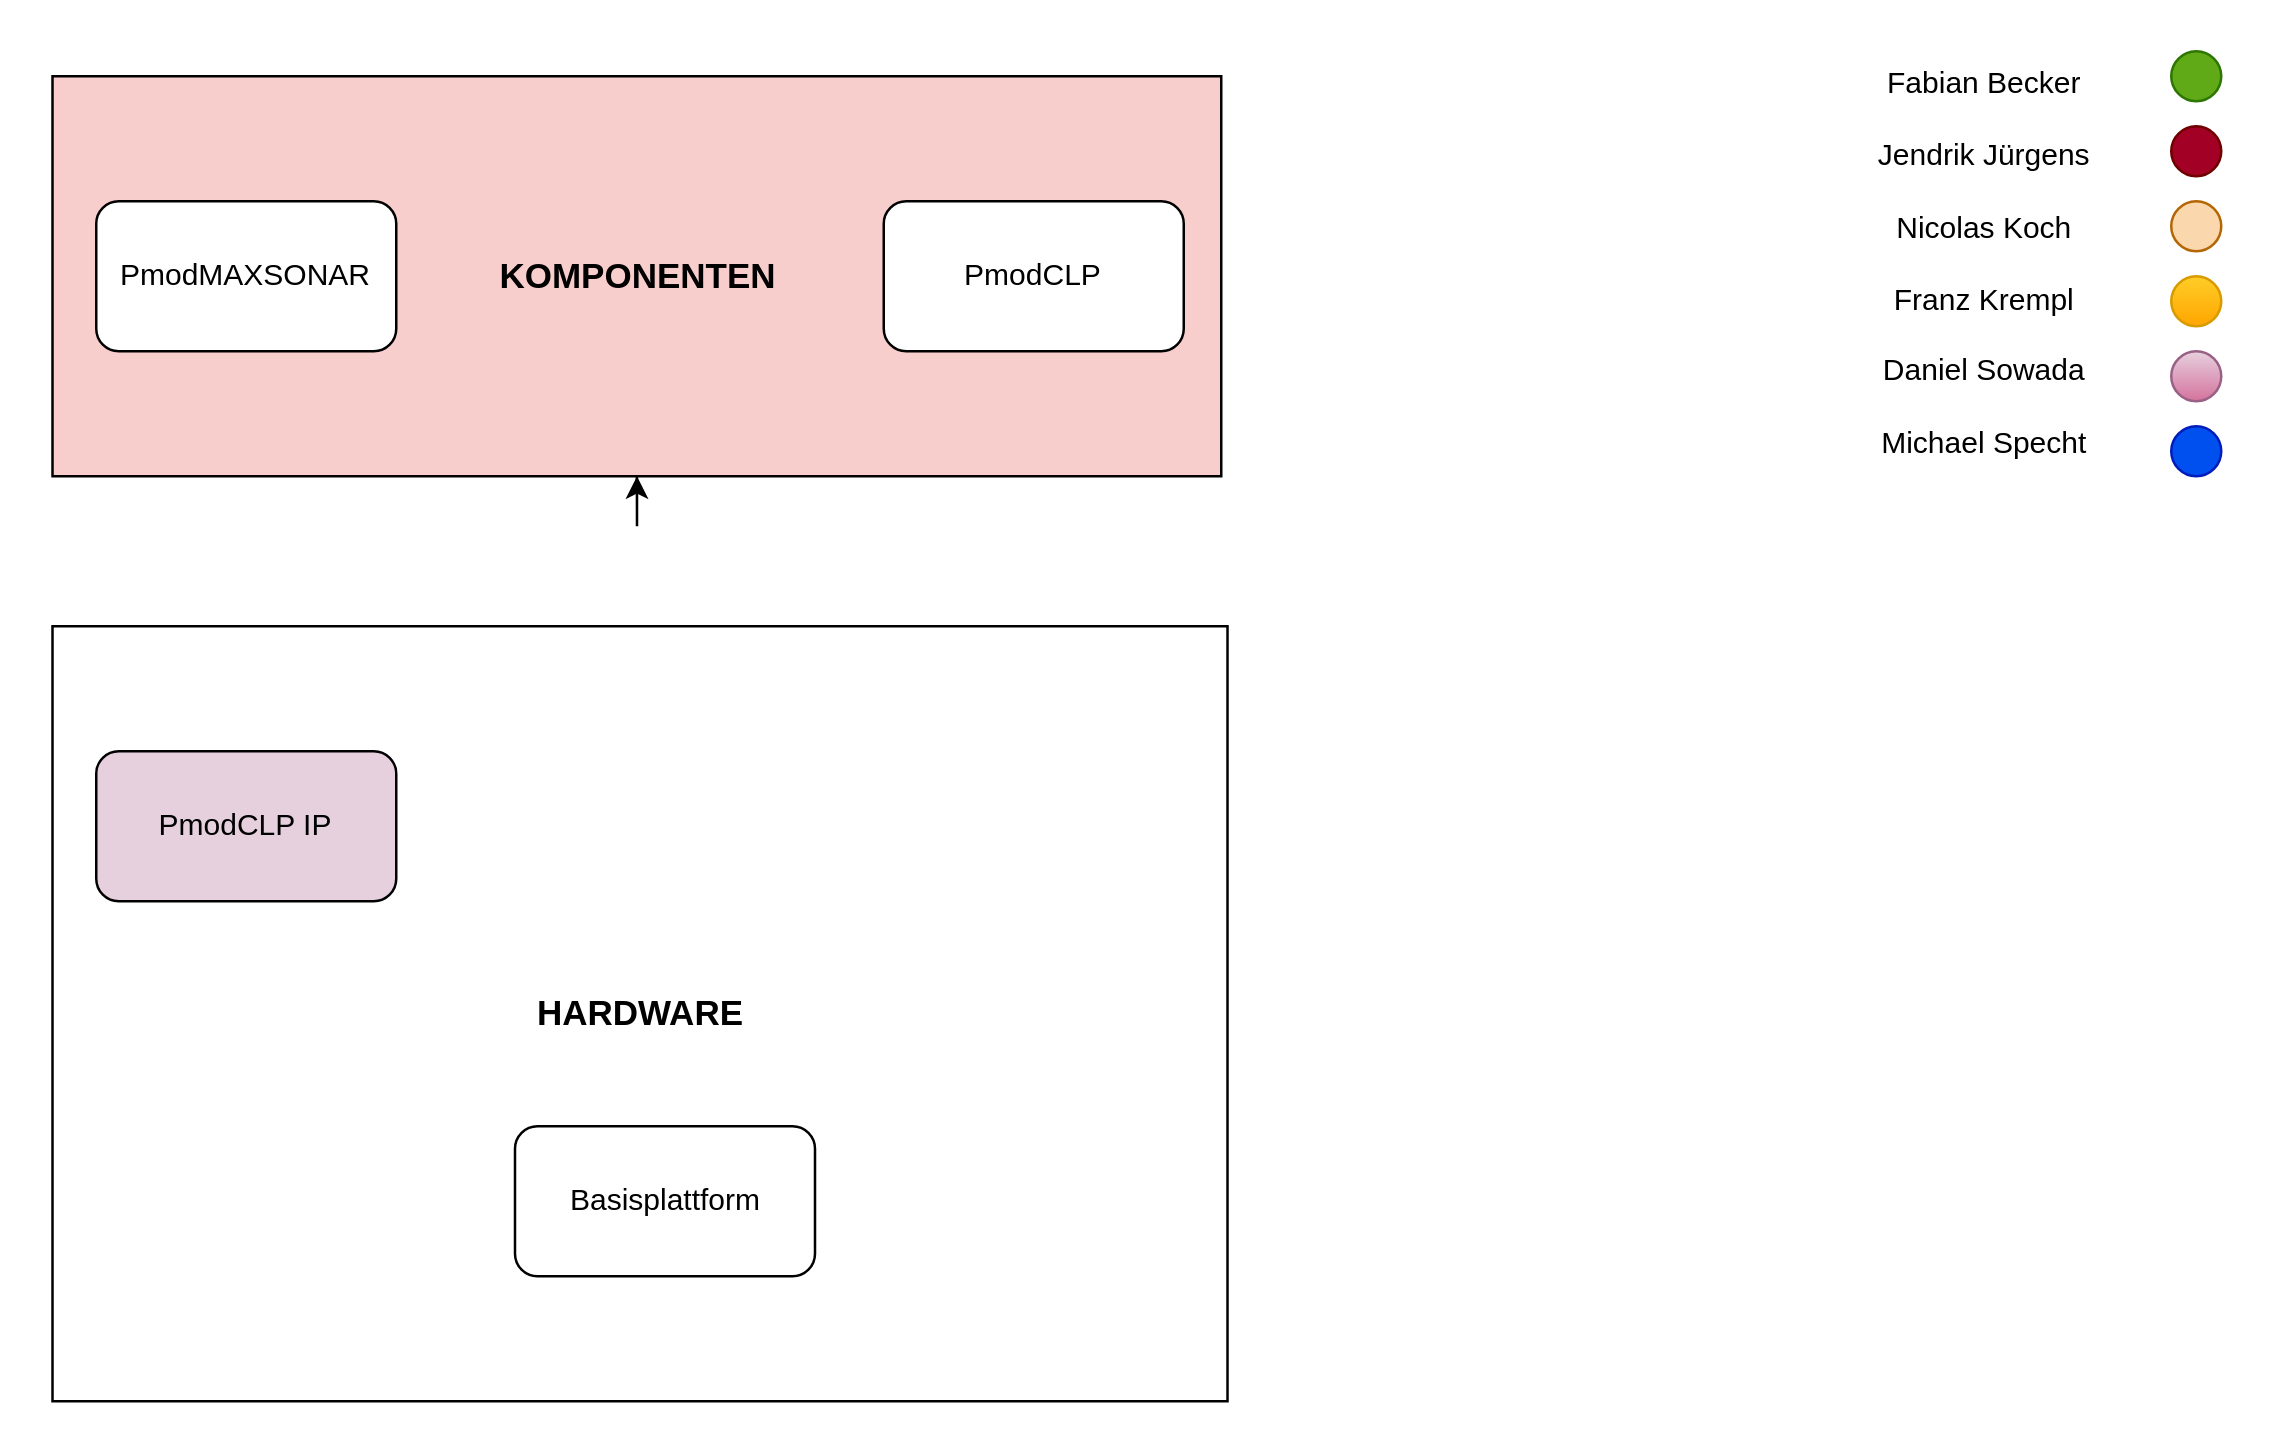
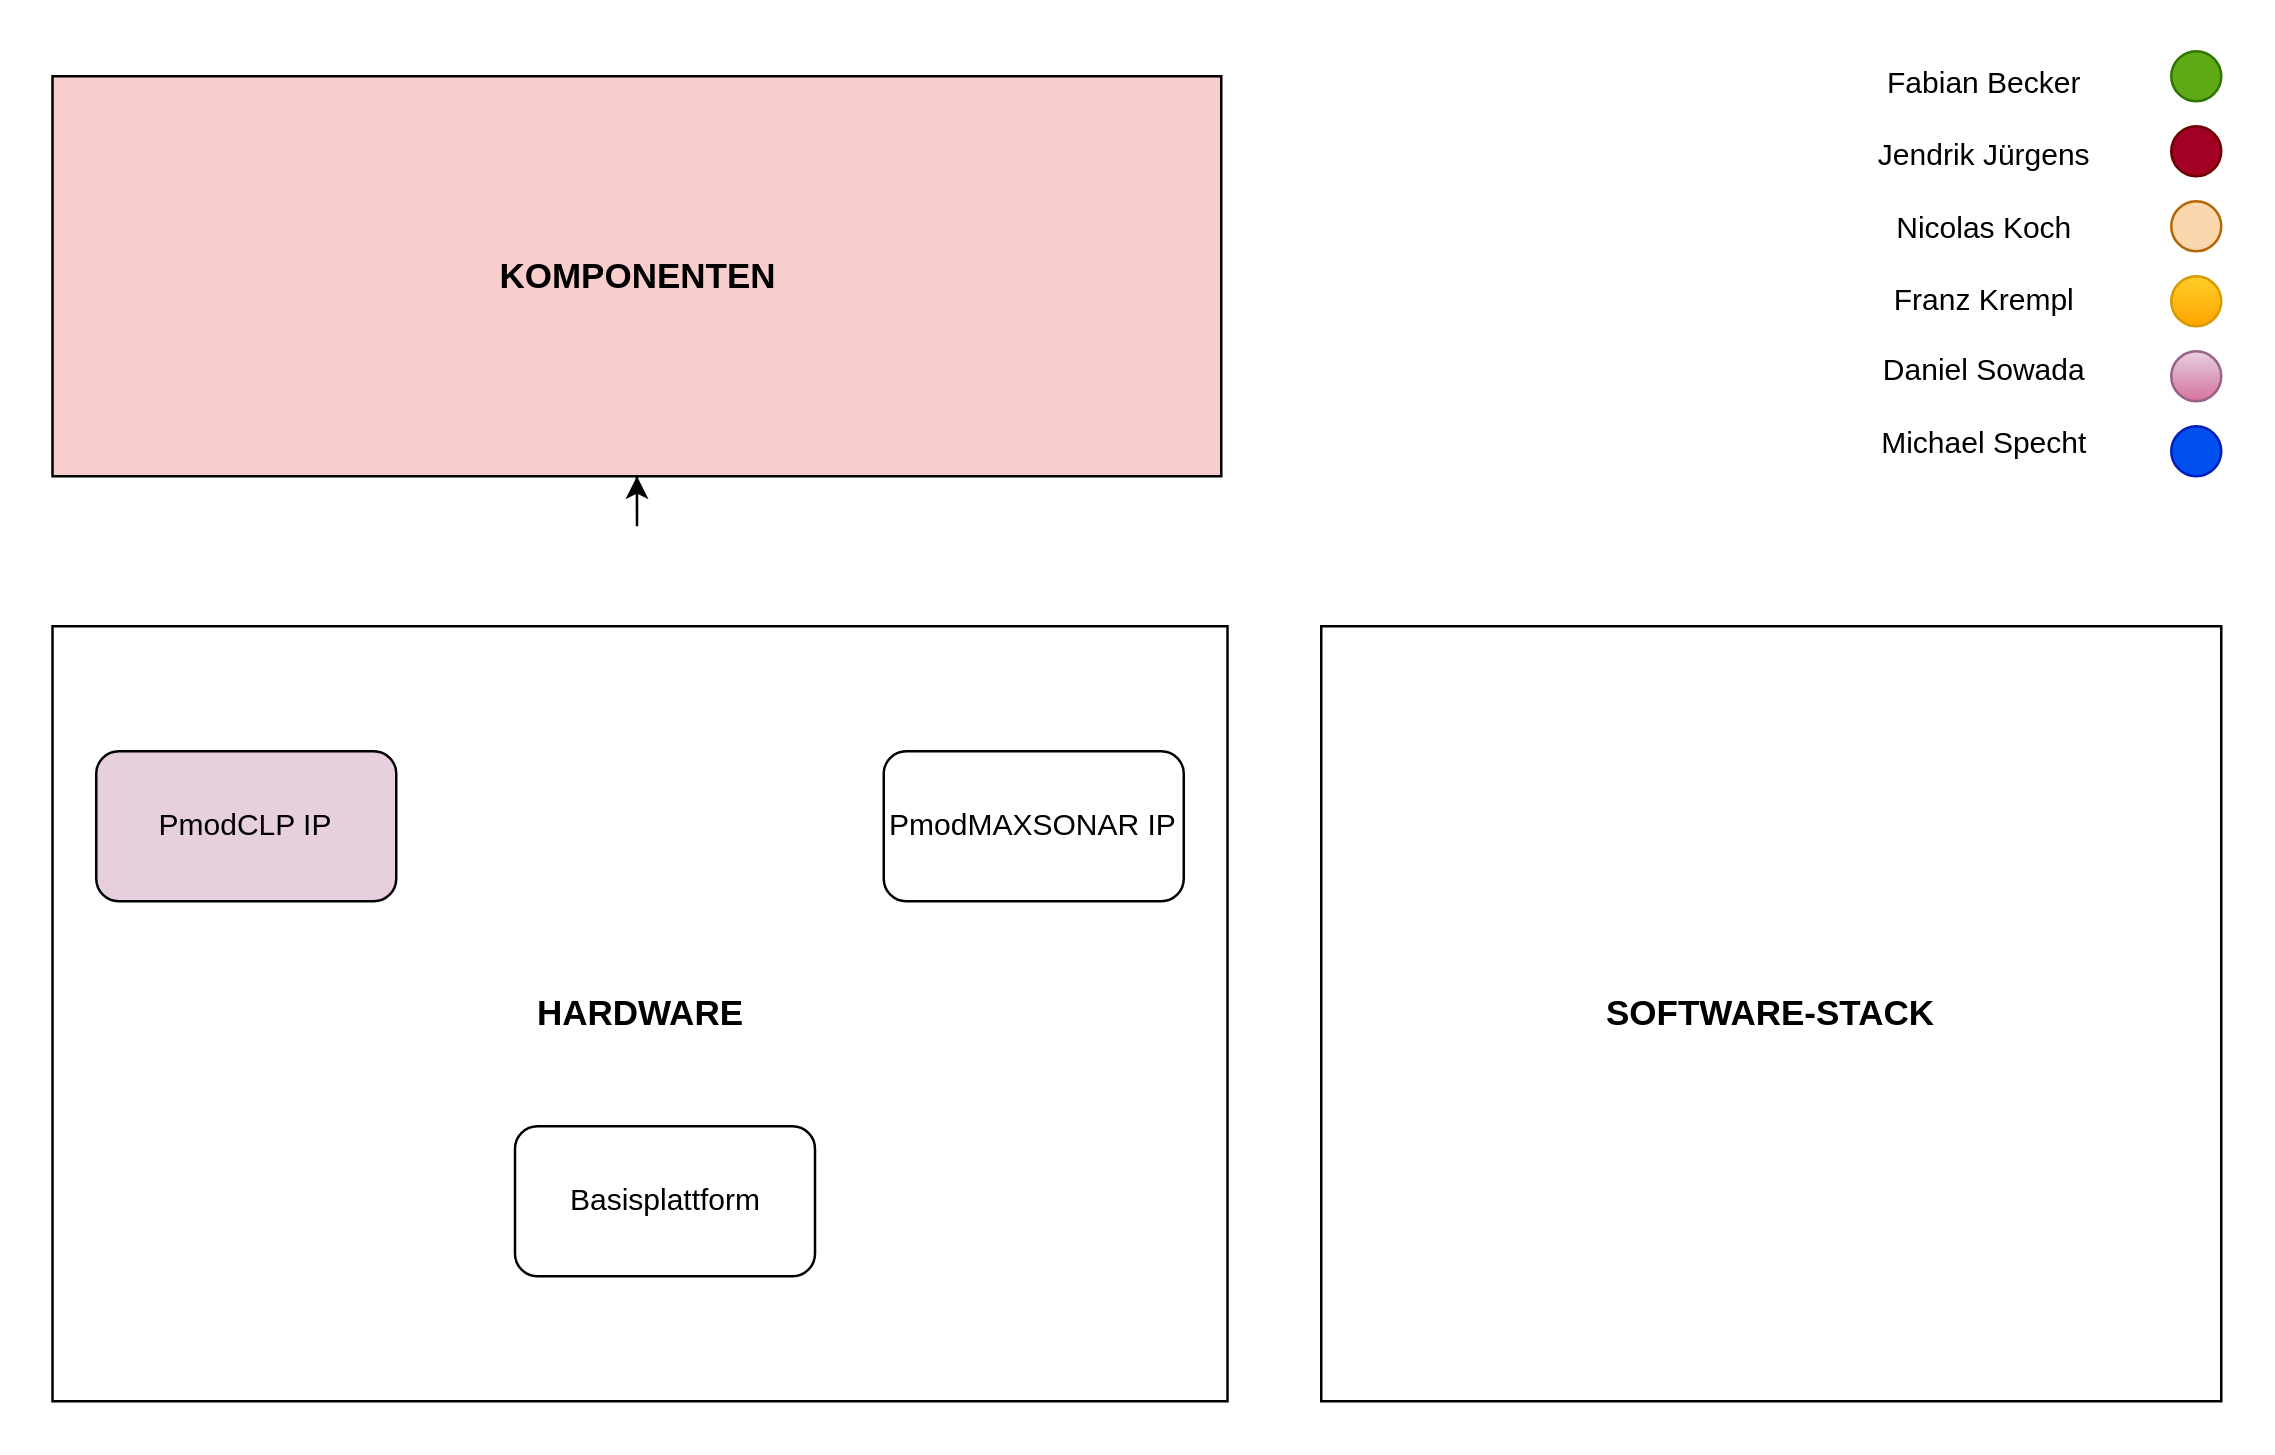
- <mxCell id="8" value="PmodMAXSONAR" style="rounded=1;whiteSpace=wrap;html=1;" vertex="1" parent="1"><mxGeometry x="38" y="80" width="120" height="60" as="geometry" /></mxCell>
- <mxCell id="7" value="PmodCLP" style="rounded=1;whiteSpace=wrap;html=1;" vertex="1" parent="1"><mxGeometry x="353" y="80" width="120" height="60" as="geometry" /></mxCell>
+ <mxCell id="4" value="PmodMAXSONAR IP" style="rounded=1;whiteSpace=wrap;html=1;" vertex="1" parent="1"><mxGeometry x="353" y="300" width="120" height="60" as="geometry" /></mxCell>
+ <mxCell id="10" value="&lt;font style=&quot;font-size: 14px;&quot;&gt;&lt;b&gt;SOFTWARE-STACK&lt;/b&gt;&lt;/font&gt;" style="rounded=0;whiteSpace=wrap;html=1;" vertex="1" parent="1"><mxGeometry x="528" y="250" width="360" height="310" as="geometry" /></mxCell>
